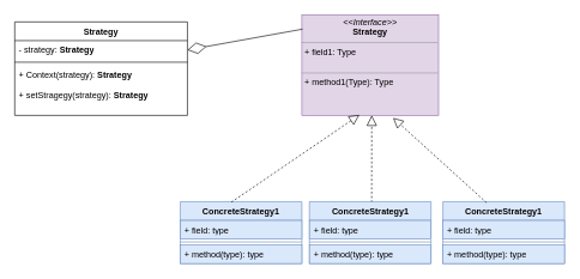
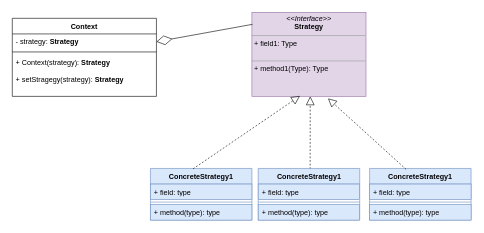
- <mxCell id="18" value="Strategy" style="swimlane;fontStyle=1;align=center;verticalAlign=top;childLayout=stackLayout;horizontal=1;startSize=26;horizontalStack=0;resizeParent=1;resizeParentMax=0;resizeLast=0;collapsible=1;marginBottom=0;whiteSpace=wrap;html=1;" vertex="1" parent="1"><mxGeometry x="20" y="30" width="240" height="130" as="geometry" /></mxCell>
+ <mxCell id="18" value="Context" style="swimlane;fontStyle=1;align=center;verticalAlign=top;childLayout=stackLayout;horizontal=1;startSize=26;horizontalStack=0;resizeParent=1;resizeParentMax=0;resizeLast=0;collapsible=1;marginBottom=0;whiteSpace=wrap;html=1;" vertex="1" parent="1"><mxGeometry x="20" y="30" width="240" height="130" as="geometry" /></mxCell>
